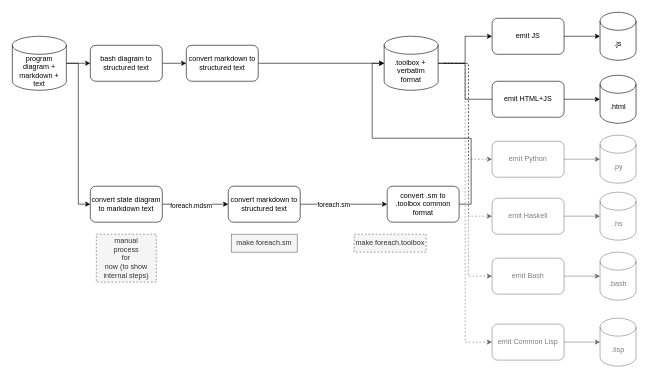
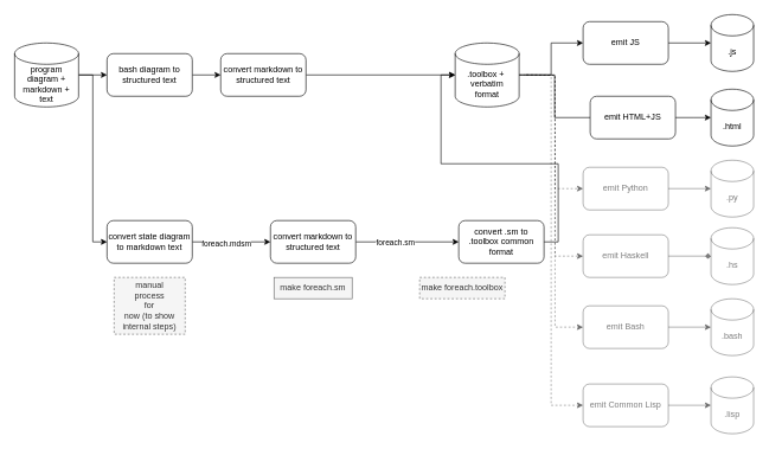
- <mxCell id="19" value="emit HTML+JS" style="rounded=1;whiteSpace=wrap;html=1;" parent="1" vertex="1"><mxGeometry x="820" y="135" width="120" height="60" as="geometry" /></mxCell>
+ <mxCell id="19" value="emit HTML+JS" style="rounded=1;whiteSpace=wrap;html=1;" parent="1" vertex="1"><mxGeometry x="830" y="135" width="120" height="60" as="geometry" /></mxCell>
- <mxCell id="24" style="edgeStyle=orthogonalEdgeStyle;rounded=0;orthogonalLoop=1;jettySize=auto;html=1;exitX=1;exitY=0.5;exitDx=0;exitDy=0;opacity=50;textOpacity=50;" parent="1" source="25" target="26" edge="1"><mxGeometry relative="1" as="geometry" /></mxCell>
+ <mxCell id="24" style="edgeStyle=orthogonalEdgeStyle;rounded=0;orthogonalLoop=1;jettySize=auto;html=1;exitX=1;exitY=0.5;exitDx=0;exitDy=0;opacity=50;textOpacity=50;endArrow=diamond;" parent="1" source="25" target="26" edge="1"><mxGeometry relative="1" as="geometry" /></mxCell>
